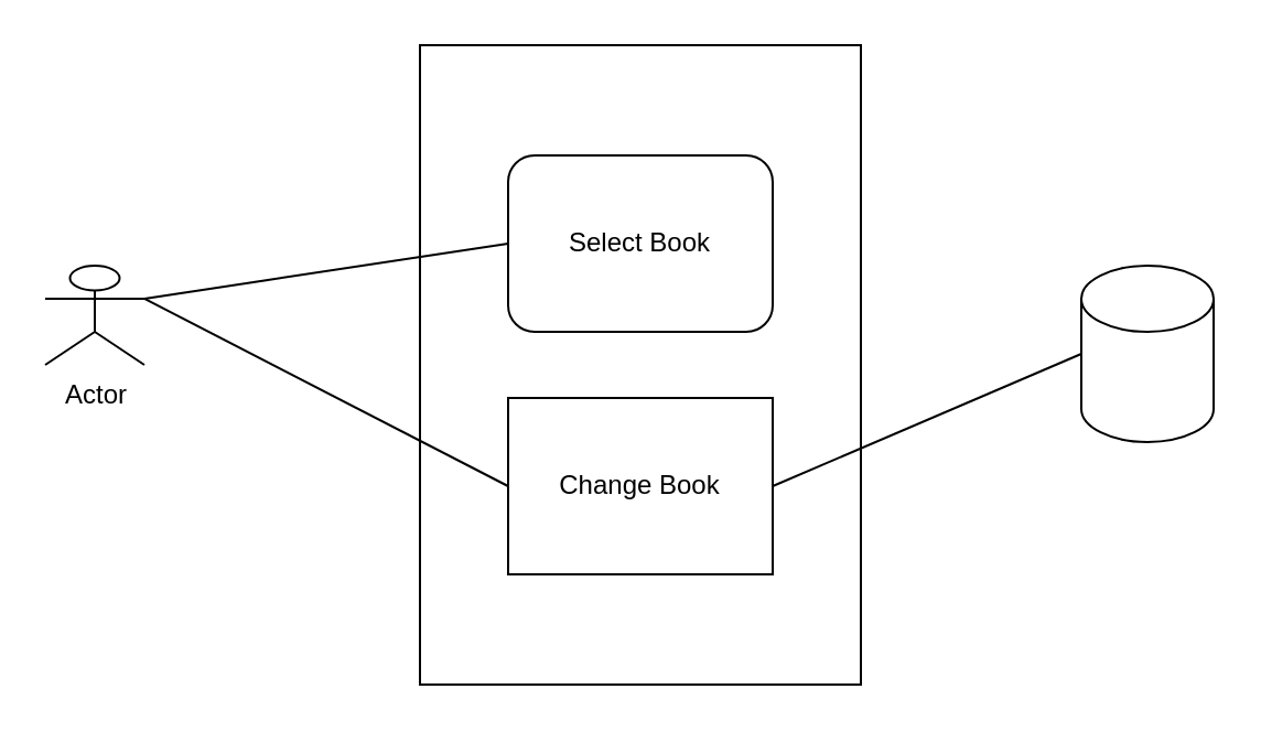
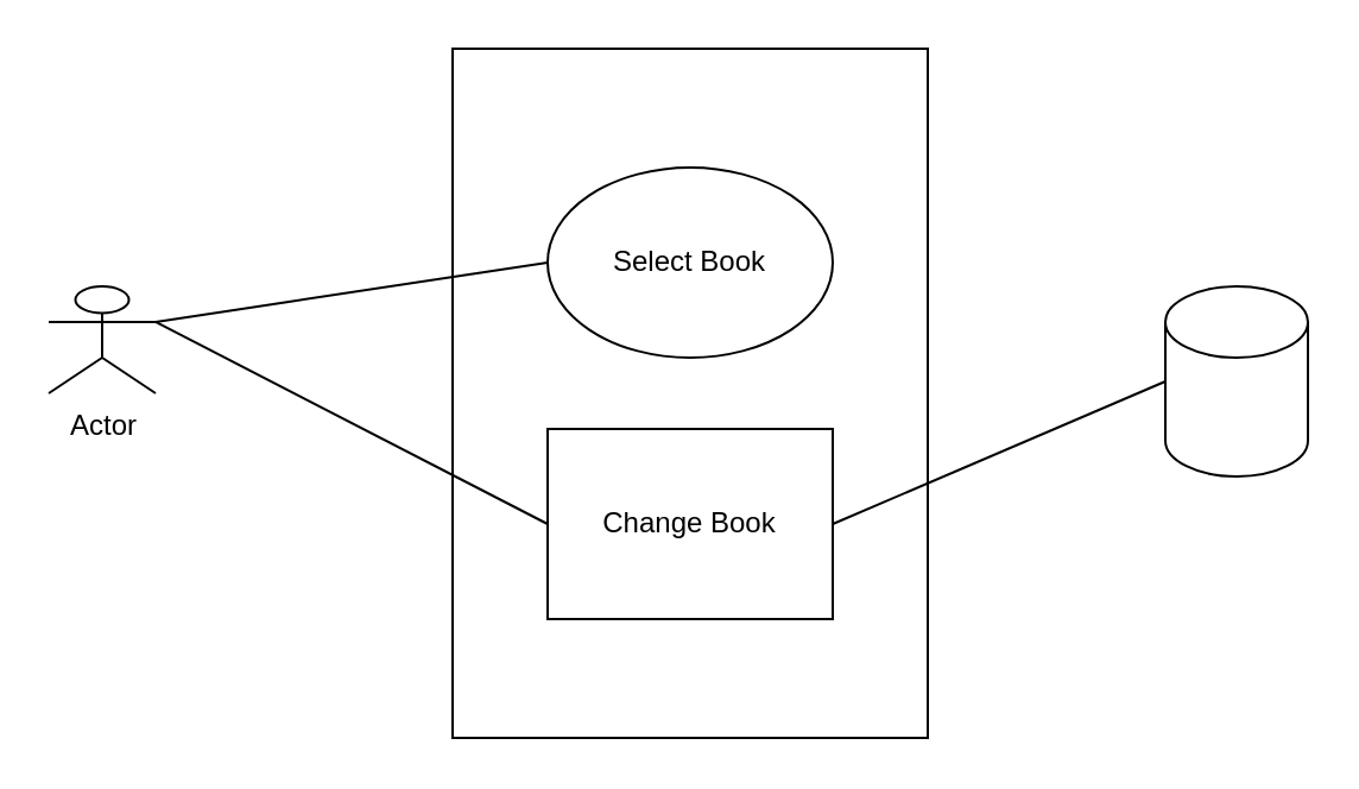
- <mxCell id="4" value="Select Book" style="whiteSpace=wrap;html=1;rounded=1;" vertex="1" parent="1"><mxGeometry x="230" y="70" width="120" height="80" as="geometry" /></mxCell>
+ <mxCell id="4" value="Select Book" style="ellipse;whiteSpace=wrap;html=1;" vertex="1" parent="1"><mxGeometry x="230" y="70" width="120" height="80" as="geometry" /></mxCell>
